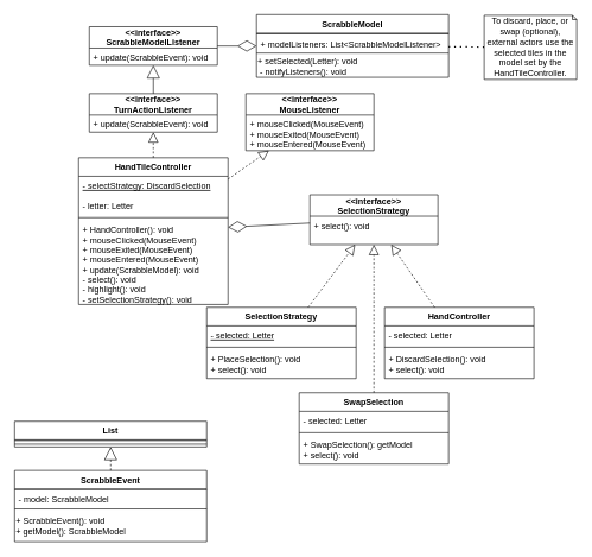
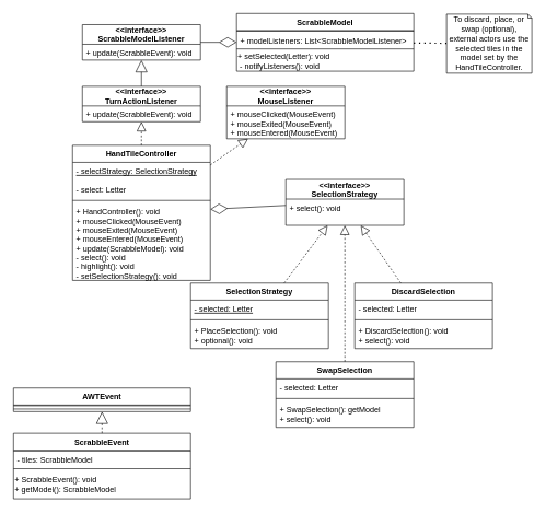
- <mxCell id="3" value="- selectStrategy: DiscardSelection" style="text;strokeColor=none;fillColor=none;align=left;verticalAlign=top;spacingLeft=4;spacingRight=4;overflow=hidden;rotatable=0;points=[[0,0.5],[1,0.5]];portConstraint=eastwest;fontStyle=4" parent="2" vertex="1"><mxGeometry y="26" width="210" height="28" as="geometry" /></mxCell>
+ <mxCell id="3" value="- selectStrategy: SelectionStrategy" style="text;strokeColor=none;fillColor=none;align=left;verticalAlign=top;spacingLeft=4;spacingRight=4;overflow=hidden;rotatable=0;points=[[0,0.5],[1,0.5]];portConstraint=eastwest;fontStyle=4" parent="2" vertex="1"><mxGeometry y="26" width="210" height="28" as="geometry" /></mxCell>
- <mxCell id="4" value="- letter: Letter" style="text;strokeColor=none;fillColor=none;align=left;verticalAlign=top;spacingLeft=4;spacingRight=4;overflow=hidden;rotatable=0;points=[[0,0.5],[1,0.5]];portConstraint=eastwest;" vertex="1" parent="2"><mxGeometry y="54" width="210" height="26" as="geometry" /></mxCell>
+ <mxCell id="4" value="- select: Letter" style="text;strokeColor=none;fillColor=none;align=left;verticalAlign=top;spacingLeft=4;spacingRight=4;overflow=hidden;rotatable=0;points=[[0,0.5],[1,0.5]];portConstraint=eastwest;" vertex="1" parent="2"><mxGeometry y="54" width="210" height="26" as="geometry" /></mxCell>
- <mxCell id="13" value="HandController" style="swimlane;fontStyle=1;align=center;verticalAlign=top;childLayout=stackLayout;horizontal=1;startSize=26;horizontalStack=0;resizeParent=1;resizeParentMax=0;resizeLast=0;collapsible=1;marginBottom=0;" parent="1" vertex="1"><mxGeometry x="540" y="431" width="210" height="100" as="geometry" /></mxCell>
+ <mxCell id="13" value="DiscardSelection" style="swimlane;fontStyle=1;align=center;verticalAlign=top;childLayout=stackLayout;horizontal=1;startSize=26;horizontalStack=0;resizeParent=1;resizeParentMax=0;resizeLast=0;collapsible=1;marginBottom=0;" parent="1" vertex="1"><mxGeometry x="540" y="431" width="210" height="100" as="geometry" /></mxCell>
- <mxCell id="12" value="+ PlaceSelection(): void&#10;+ select(): void " style="text;strokeColor=none;fillColor=none;align=left;verticalAlign=top;spacingLeft=4;spacingRight=4;overflow=hidden;rotatable=0;points=[[0,0.5],[1,0.5]];portConstraint=eastwest;" parent="9" vertex="1"><mxGeometry y="60" width="210" height="40" as="geometry" /></mxCell>
+ <mxCell id="12" value="+ PlaceSelection(): void&#10;+ optional(): void " style="text;strokeColor=none;fillColor=none;align=left;verticalAlign=top;spacingLeft=4;spacingRight=4;overflow=hidden;rotatable=0;points=[[0,0.5],[1,0.5]];portConstraint=eastwest;" parent="9" vertex="1"><mxGeometry y="60" width="210" height="40" as="geometry" /></mxCell>
- <mxCell id="48" value="List" style="swimlane;fontStyle=1;align=center;verticalAlign=top;childLayout=stackLayout;horizontal=1;startSize=26;horizontalStack=0;resizeParent=1;resizeParentMax=0;resizeLast=0;collapsible=1;marginBottom=0;" vertex="1" parent="1"><mxGeometry x="20" y="591" width="270" height="36" as="geometry" /></mxCell>
+ <mxCell id="48" value="AWTEvent" style="swimlane;fontStyle=1;align=center;verticalAlign=top;childLayout=stackLayout;horizontal=1;startSize=26;horizontalStack=0;resizeParent=1;resizeParentMax=0;resizeLast=0;collapsible=1;marginBottom=0;" vertex="1" parent="1"><mxGeometry x="20" y="591" width="270" height="36" as="geometry" /></mxCell>
- <mxCell id="44" value="- model: ScrabbleModel" style="text;strokeColor=none;fillColor=none;align=left;verticalAlign=top;spacingLeft=4;spacingRight=4;overflow=hidden;rotatable=0;points=[[0,0.5],[1,0.5]];portConstraint=eastwest;" vertex="1" parent="42"><mxGeometry y="28" width="270" height="22" as="geometry" /></mxCell>
+ <mxCell id="44" value="- tiles: ScrabbleModel" style="text;strokeColor=none;fillColor=none;align=left;verticalAlign=top;spacingLeft=4;spacingRight=4;overflow=hidden;rotatable=0;points=[[0,0.5],[1,0.5]];portConstraint=eastwest;" vertex="1" parent="42"><mxGeometry y="28" width="270" height="22" as="geometry" /></mxCell>
